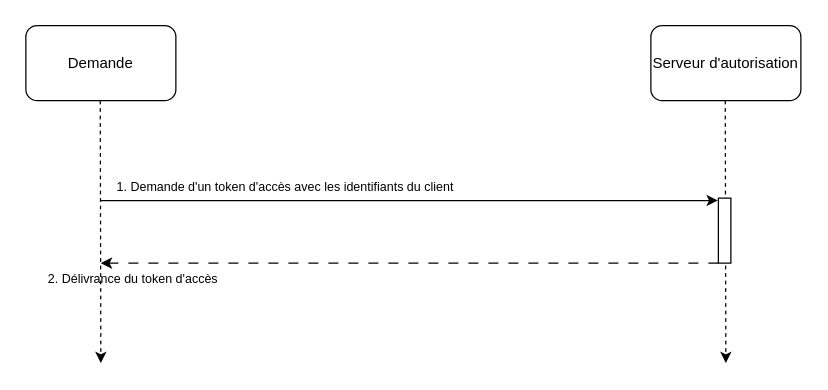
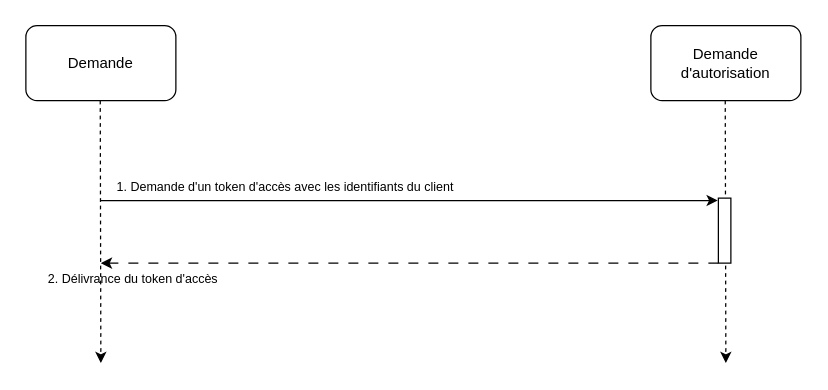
- <mxCell id="2" value="Serveur d'autorisation" style="rounded=1;whiteSpace=wrap;html=1;" vertex="1" parent="1"><mxGeometry x="520" y="20" width="120" height="60" as="geometry" /></mxCell>
+ <mxCell id="2" value="Demande d'autorisation" style="rounded=1;whiteSpace=wrap;html=1;" vertex="1" parent="1"><mxGeometry x="520" y="20" width="120" height="60" as="geometry" /></mxCell>
